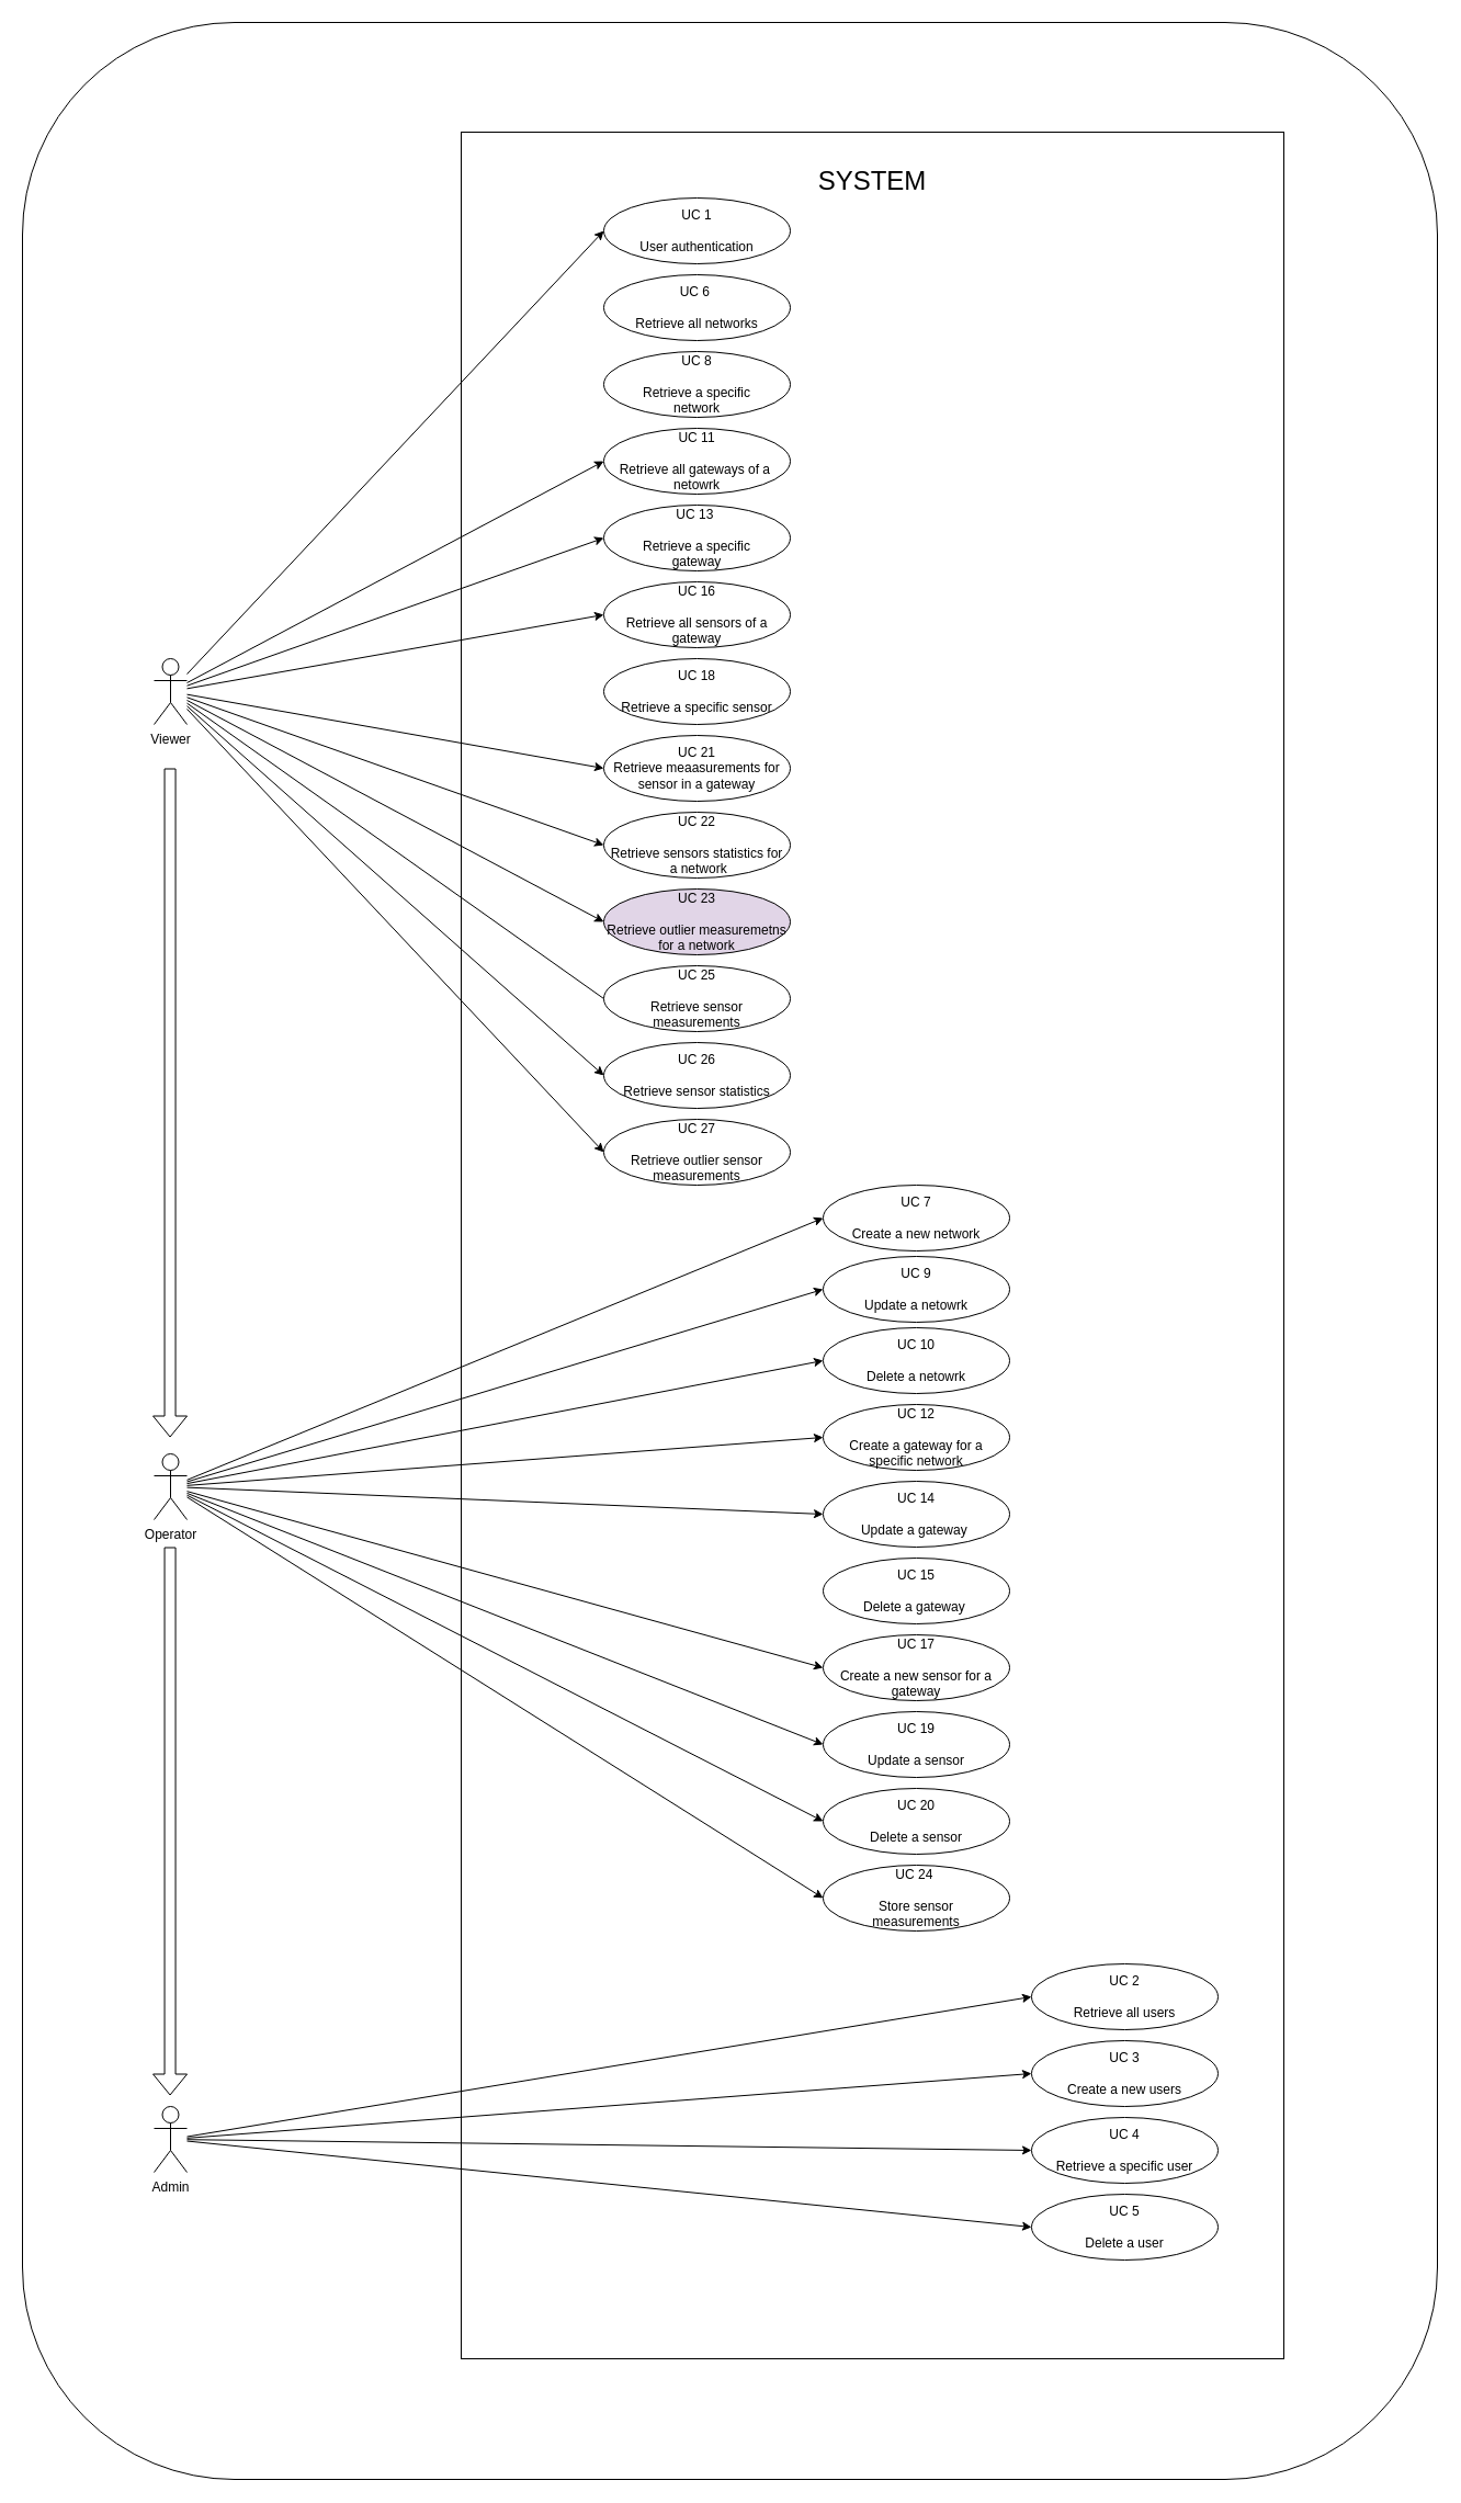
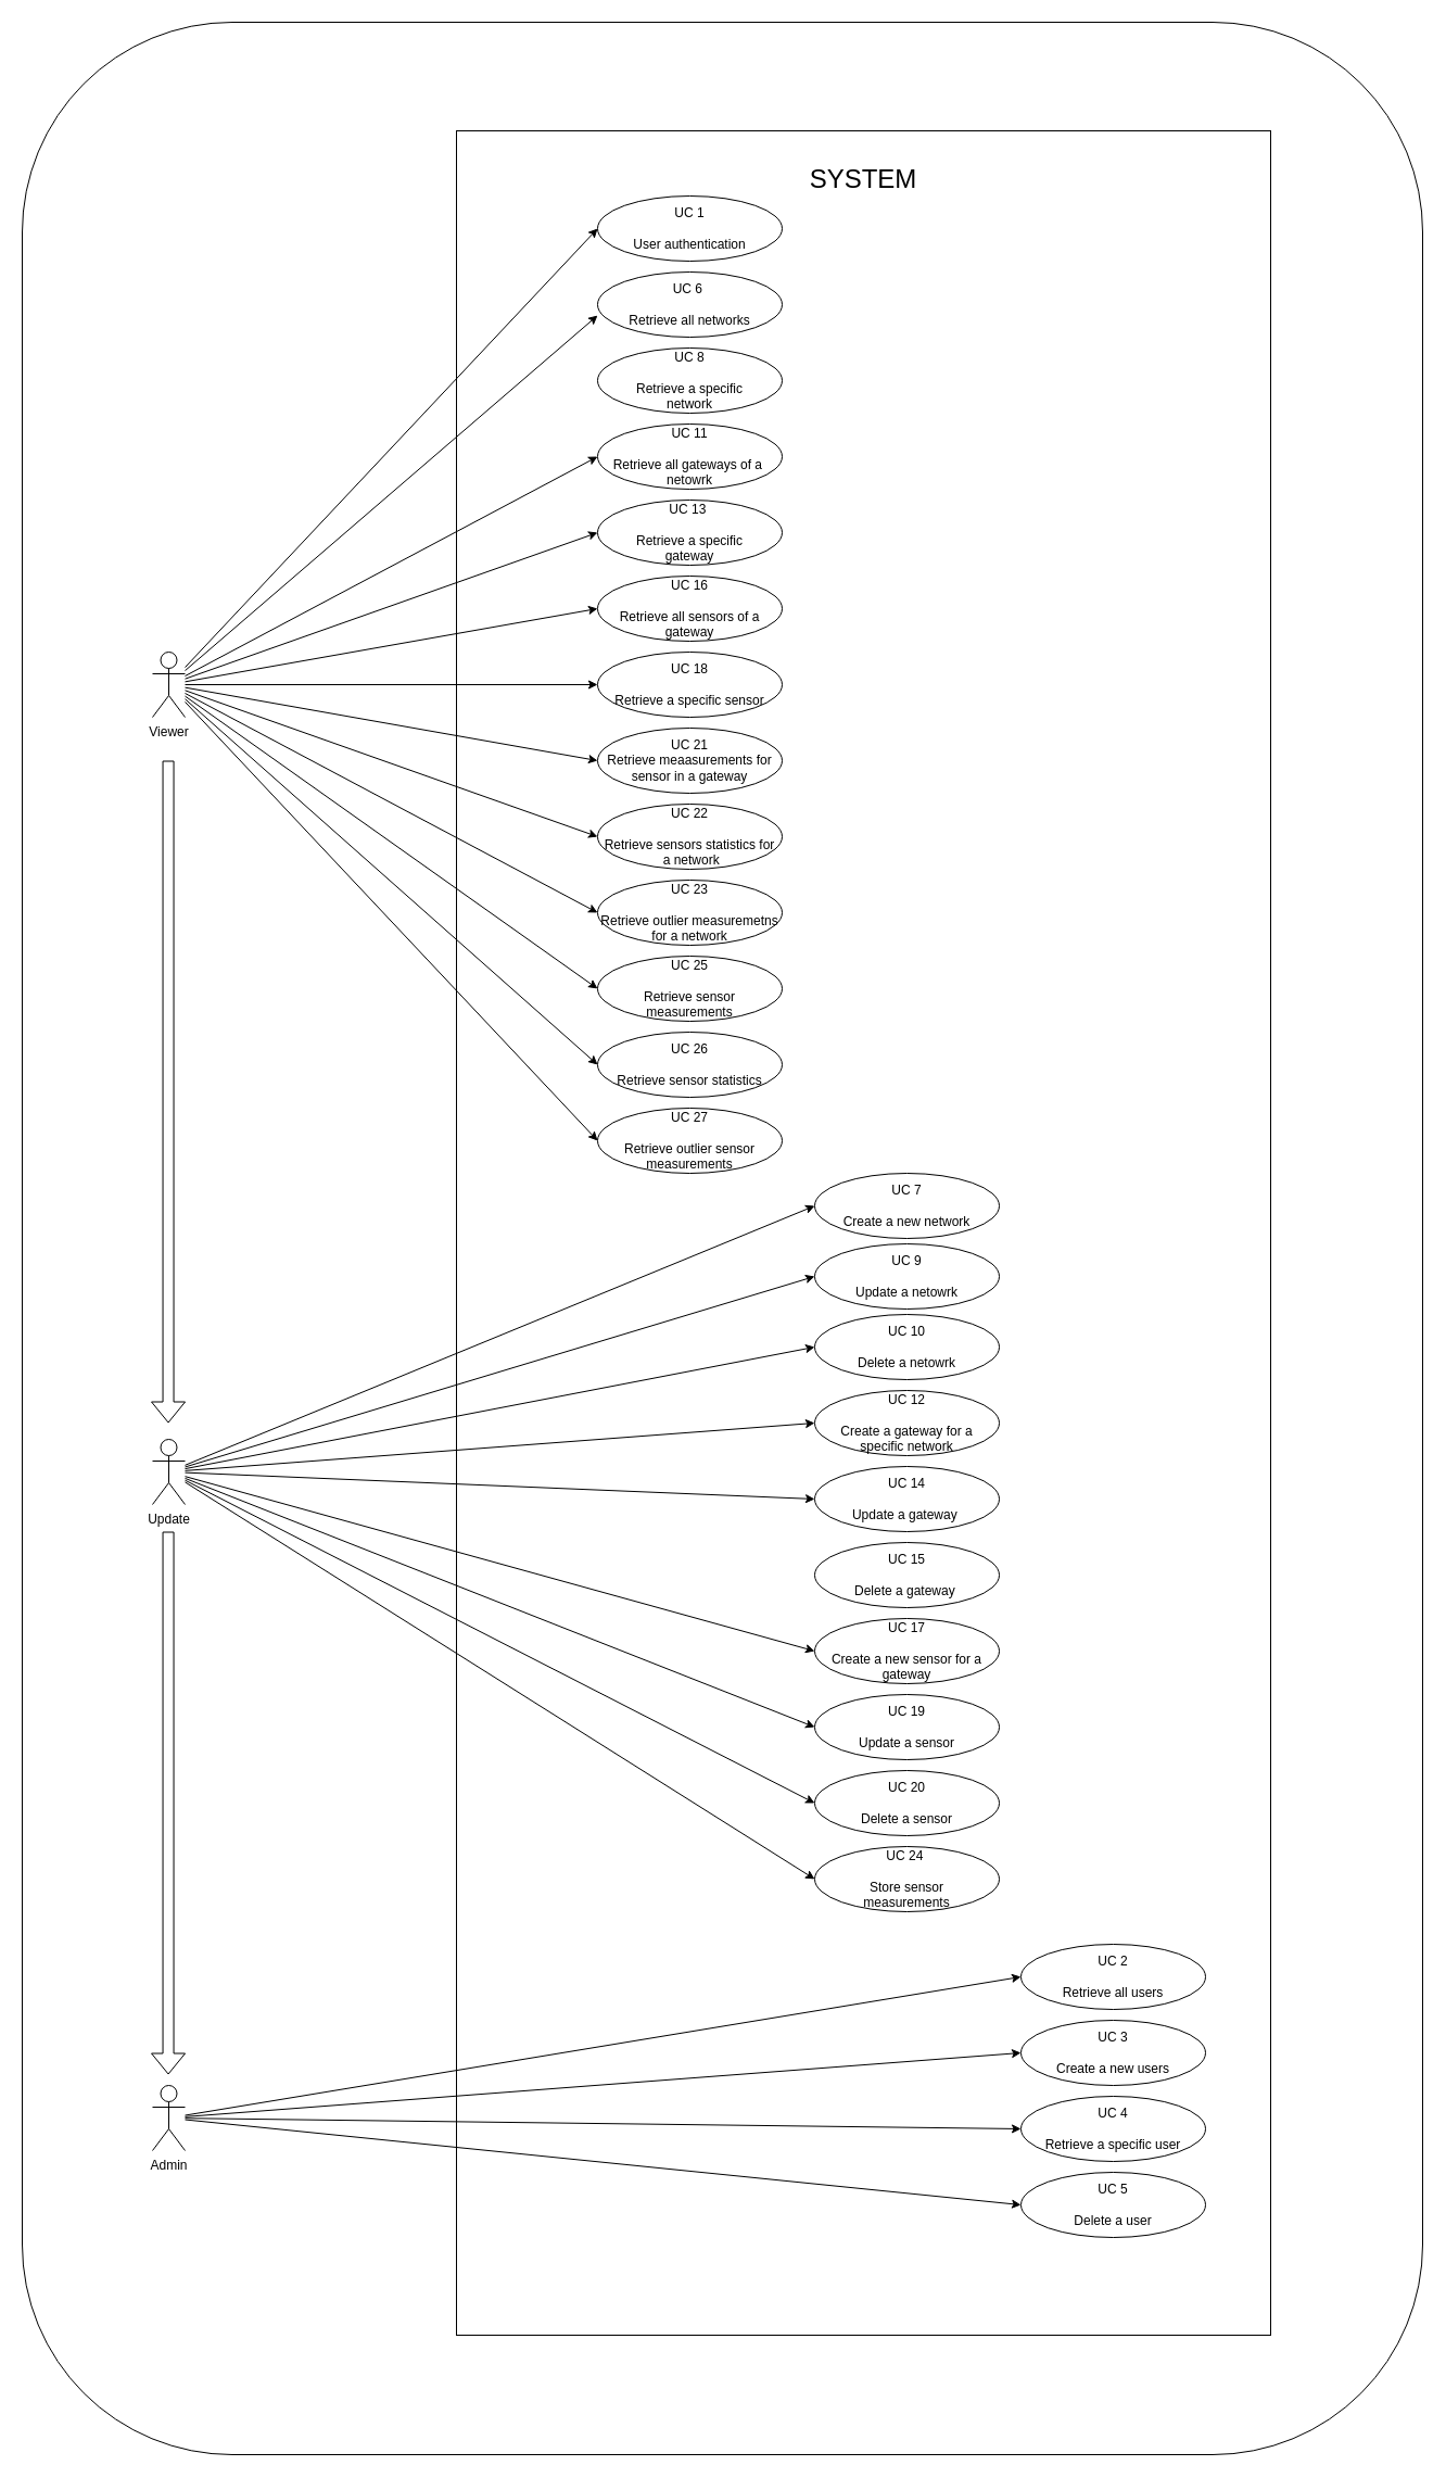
+ <mxCell id="57" style="edgeStyle=none;html=1;entryX=0;entryY=0.667;entryDx=0;entryDy=0;entryPerimeter=0;" edge="1" parent="1" source="20" target="35"><mxGeometry relative="1" as="geometry" /></mxCell>
+ <mxCell id="14" style="edgeStyle=none;html=1;entryX=0;entryY=0.5;entryDx=0;entryDy=0;" edge="1" parent="1" source="20" target="47"><mxGeometry relative="1" as="geometry" /></mxCell>
- <mxCell id="55" value="UC 23&lt;div&gt;&lt;br&gt;&lt;/div&gt;&lt;div&gt;Retrieve outlier measuremetns for a network&lt;/div&gt;" style="ellipse;whiteSpace=wrap;html=1;fillColor=#e1d5e7;" parent="1" vertex="1"><mxGeometry x="550" y="810" width="170" height="60" as="geometry" /></mxCell>
+ <mxCell id="55" value="UC 23&lt;div&gt;&lt;br&gt;&lt;/div&gt;&lt;div&gt;Retrieve outlier measuremetns for a network&lt;/div&gt;" style="ellipse;whiteSpace=wrap;html=1;" parent="1" vertex="1"><mxGeometry x="550" y="810" width="170" height="60" as="geometry" /></mxCell>
- <mxCell id="17" style="edgeStyle=none;html=1;entryX=0;entryY=0.5;entryDx=0;entryDy=0;endArrow=none;" edge="1" parent="1" source="20" target="52"><mxGeometry relative="1" as="geometry" /></mxCell>
+ <mxCell id="17" style="edgeStyle=none;html=1;entryX=0;entryY=0.5;entryDx=0;entryDy=0;" edge="1" parent="1" source="20" target="52"><mxGeometry relative="1" as="geometry" /></mxCell>
- <mxCell id="30" value="Operator" style="shape=umlActor;verticalLabelPosition=bottom;verticalAlign=top;html=1;outlineConnect=0;" parent="1" vertex="1"><mxGeometry x="140" y="1325" width="30" height="60" as="geometry" /></mxCell>
+ <mxCell id="30" value="Update" style="shape=umlActor;verticalLabelPosition=bottom;verticalAlign=top;html=1;outlineConnect=0;" parent="1" vertex="1"><mxGeometry x="140" y="1325" width="30" height="60" as="geometry" /></mxCell>
